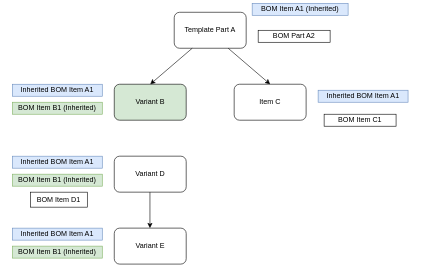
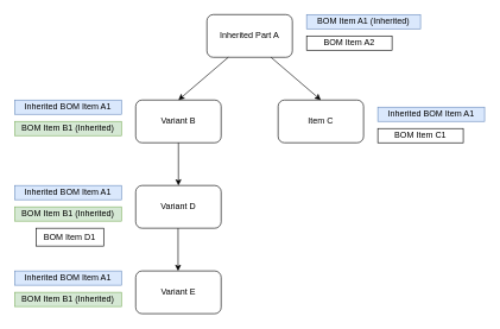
- <mxCell id="9" value="BOM Item A1 (Inherited)" style="rounded=0;whiteSpace=wrap;html=1;fillColor=#dae8fc;strokeColor=#6c8ebf;" vertex="1" parent="1"><mxGeometry x="420" y="5" width="160" height="20" as="geometry" /></mxCell>
+ <mxCell id="9" value="BOM Item A1 (Inherited)" style="rounded=0;whiteSpace=wrap;html=1;fillColor=#dae8fc;strokeColor=#6c8ebf;" vertex="1" parent="1"><mxGeometry x="430" y="20" width="160" height="20" as="geometry" /></mxCell>
- <mxCell id="2" value="Template Part A" style="rounded=1;whiteSpace=wrap;html=1;" vertex="1" parent="1"><mxGeometry x="290" y="20" width="120" height="60" as="geometry" /></mxCell>
+ <mxCell id="2" value="Inherited Part A" style="rounded=1;whiteSpace=wrap;html=1;" vertex="1" parent="1"><mxGeometry x="290" y="20" width="120" height="60" as="geometry" /></mxCell>
- <mxCell id="10" value="&lt;div&gt;BOM Part A2&lt;br&gt;&lt;/div&gt;" style="rounded=0;whiteSpace=wrap;html=1;" vertex="1" parent="1"><mxGeometry x="430" y="50" width="120" height="20" as="geometry" /></mxCell>
+ <mxCell id="10" value="&lt;div&gt;BOM Item A2&lt;br&gt;&lt;/div&gt;" style="rounded=0;whiteSpace=wrap;html=1;" vertex="1" parent="1"><mxGeometry x="430" y="50" width="120" height="20" as="geometry" /></mxCell>
- <mxCell id="3" value="&lt;div&gt;Variant B&lt;/div&gt;" style="rounded=1;whiteSpace=wrap;html=1;fillColor=#d5e8d4;" vertex="1" parent="1"><mxGeometry x="190" y="140" width="120" height="60" as="geometry" /></mxCell>
+ <mxCell id="3" value="&lt;div&gt;Variant B&lt;/div&gt;" style="rounded=1;whiteSpace=wrap;html=1;" vertex="1" parent="1"><mxGeometry x="190" y="140" width="120" height="60" as="geometry" /></mxCell>
- <mxCell id="20" value="&lt;div&gt;BOM Item C1&lt;br&gt;&lt;/div&gt;" style="rounded=0;whiteSpace=wrap;html=1;" vertex="1" parent="1"><mxGeometry x="540" y="190" width="120" height="20" as="geometry" /></mxCell>
+ <mxCell id="20" value="&lt;div&gt;BOM Item C1&lt;br&gt;&lt;/div&gt;" style="rounded=0;whiteSpace=wrap;html=1;" vertex="1" parent="1"><mxGeometry x="530" y="180" width="120" height="20" as="geometry" /></mxCell>
+ <mxCell id="8" value="" style="endArrow=classic;html=1;exitX=0.5;exitY=1;exitDx=0;exitDy=0;" edge="1" parent="1" source="3" target="5"><mxGeometry width="50" height="50" relative="1" as="geometry"><mxPoint x="310" y="370" as="sourcePoint" /><mxPoint x="360" y="320" as="targetPoint" /></mxGeometry></mxCell>
